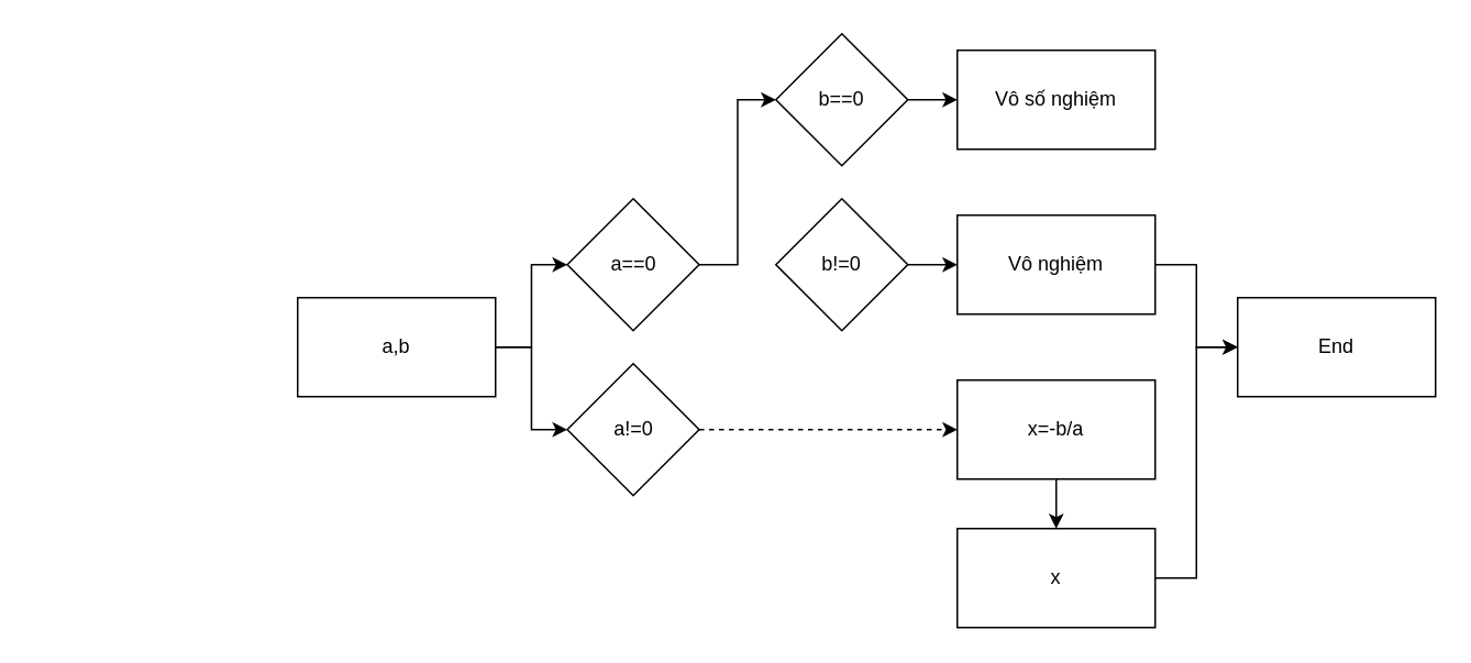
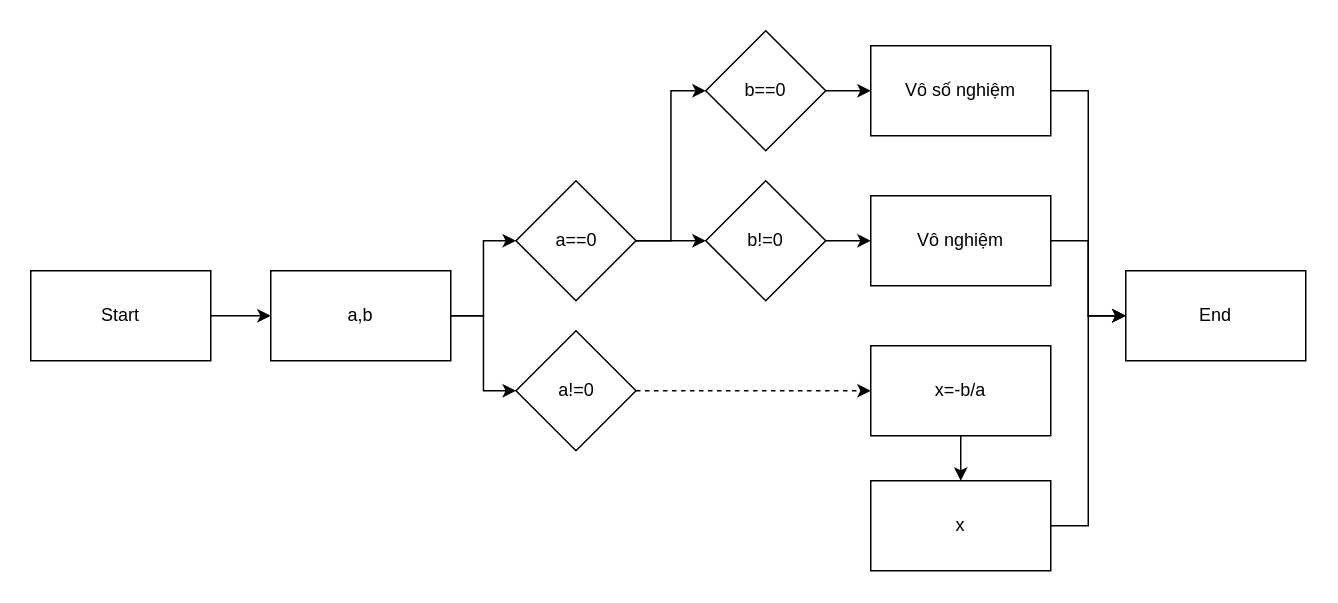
+ <mxCell id="16" style="edgeStyle=orthogonalEdgeStyle;rounded=0;orthogonalLoop=1;jettySize=auto;html=1;exitX=1;exitY=0.5;exitDx=0;exitDy=0;entryX=0;entryY=0.5;entryDx=0;entryDy=0;" edge="1" parent="1" source="17" target="22"><mxGeometry relative="1" as="geometry" /></mxCell>
+ <mxCell id="7" style="edgeStyle=orthogonalEdgeStyle;rounded=0;orthogonalLoop=1;jettySize=auto;html=1;exitX=1;exitY=0.5;exitDx=0;exitDy=0;entryX=0;entryY=0.5;entryDx=0;entryDy=0;" edge="1" parent="1" source="9" target="15"><mxGeometry relative="1" as="geometry" /></mxCell>
+ <mxCell id="3" value="Start" style="rounded=0;whiteSpace=wrap;html=1;" vertex="1" parent="1"><mxGeometry x="20" y="180" width="120" height="60" as="geometry" /></mxCell>
+ <mxCell id="2" style="edgeStyle=orthogonalEdgeStyle;rounded=0;orthogonalLoop=1;jettySize=auto;html=1;exitX=1;exitY=0.5;exitDx=0;exitDy=0;entryX=0;entryY=0.5;entryDx=0;entryDy=0;" edge="1" parent="1" source="3" target="6"><mxGeometry relative="1" as="geometry" /></mxCell>
